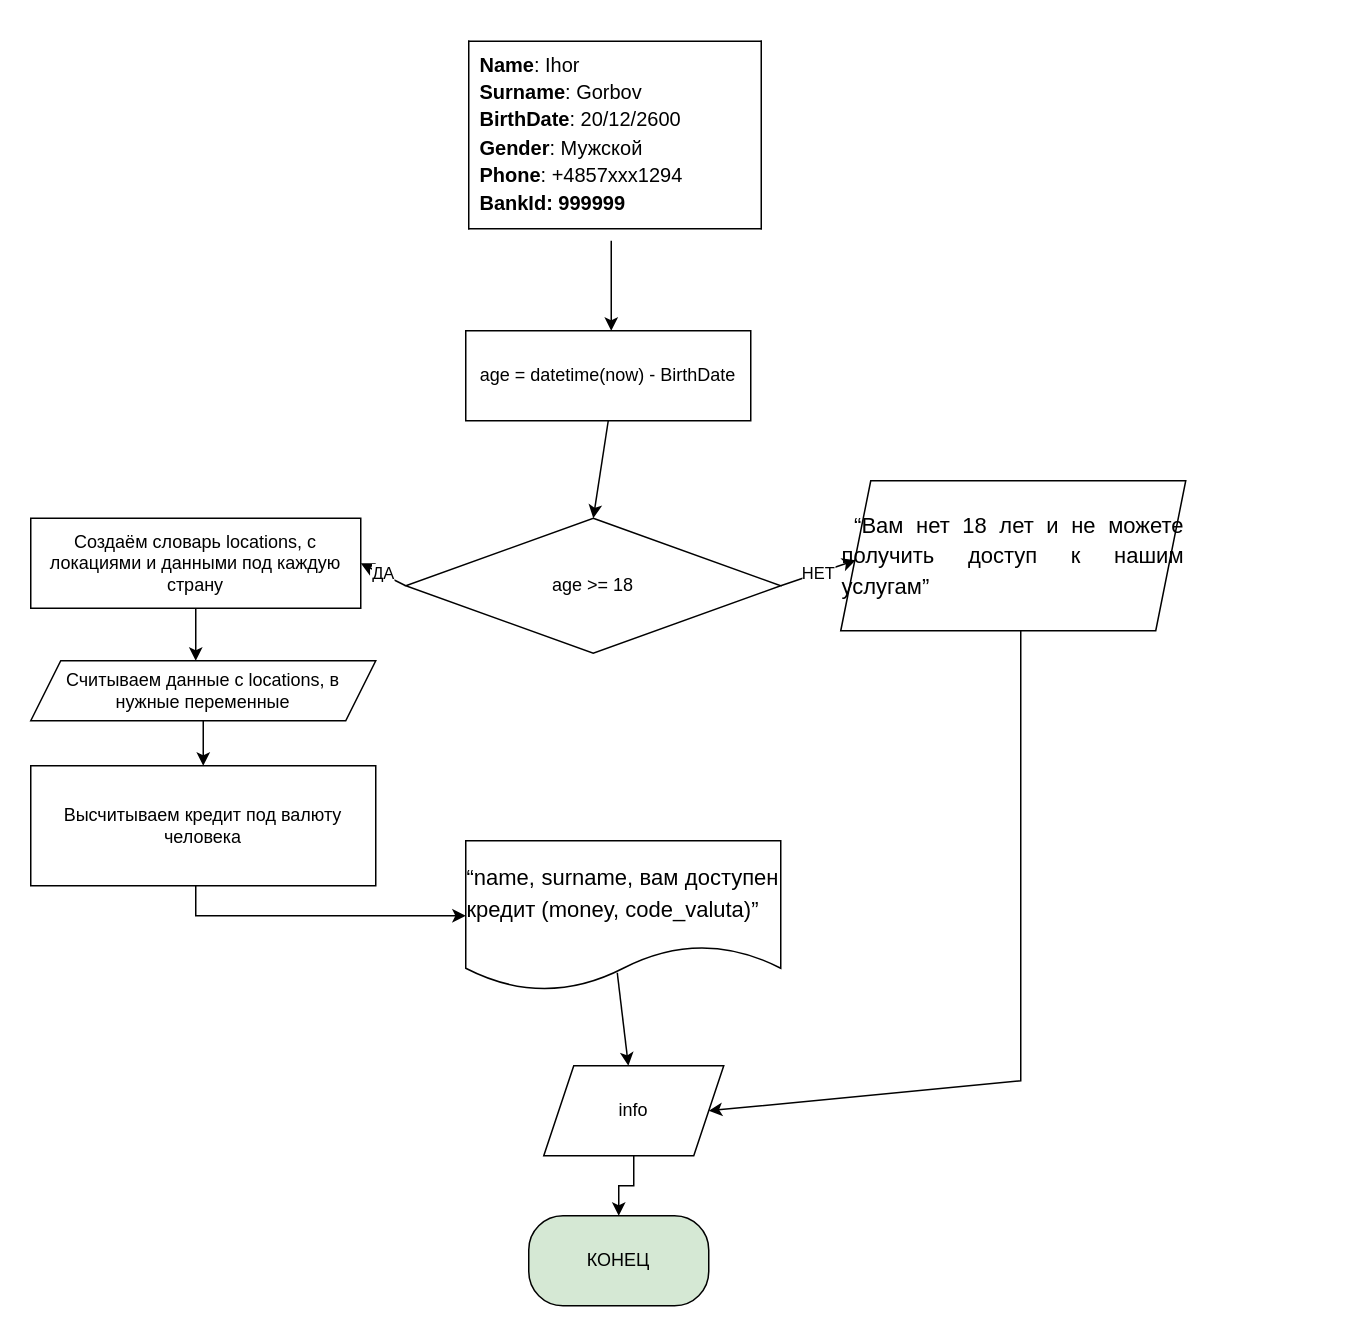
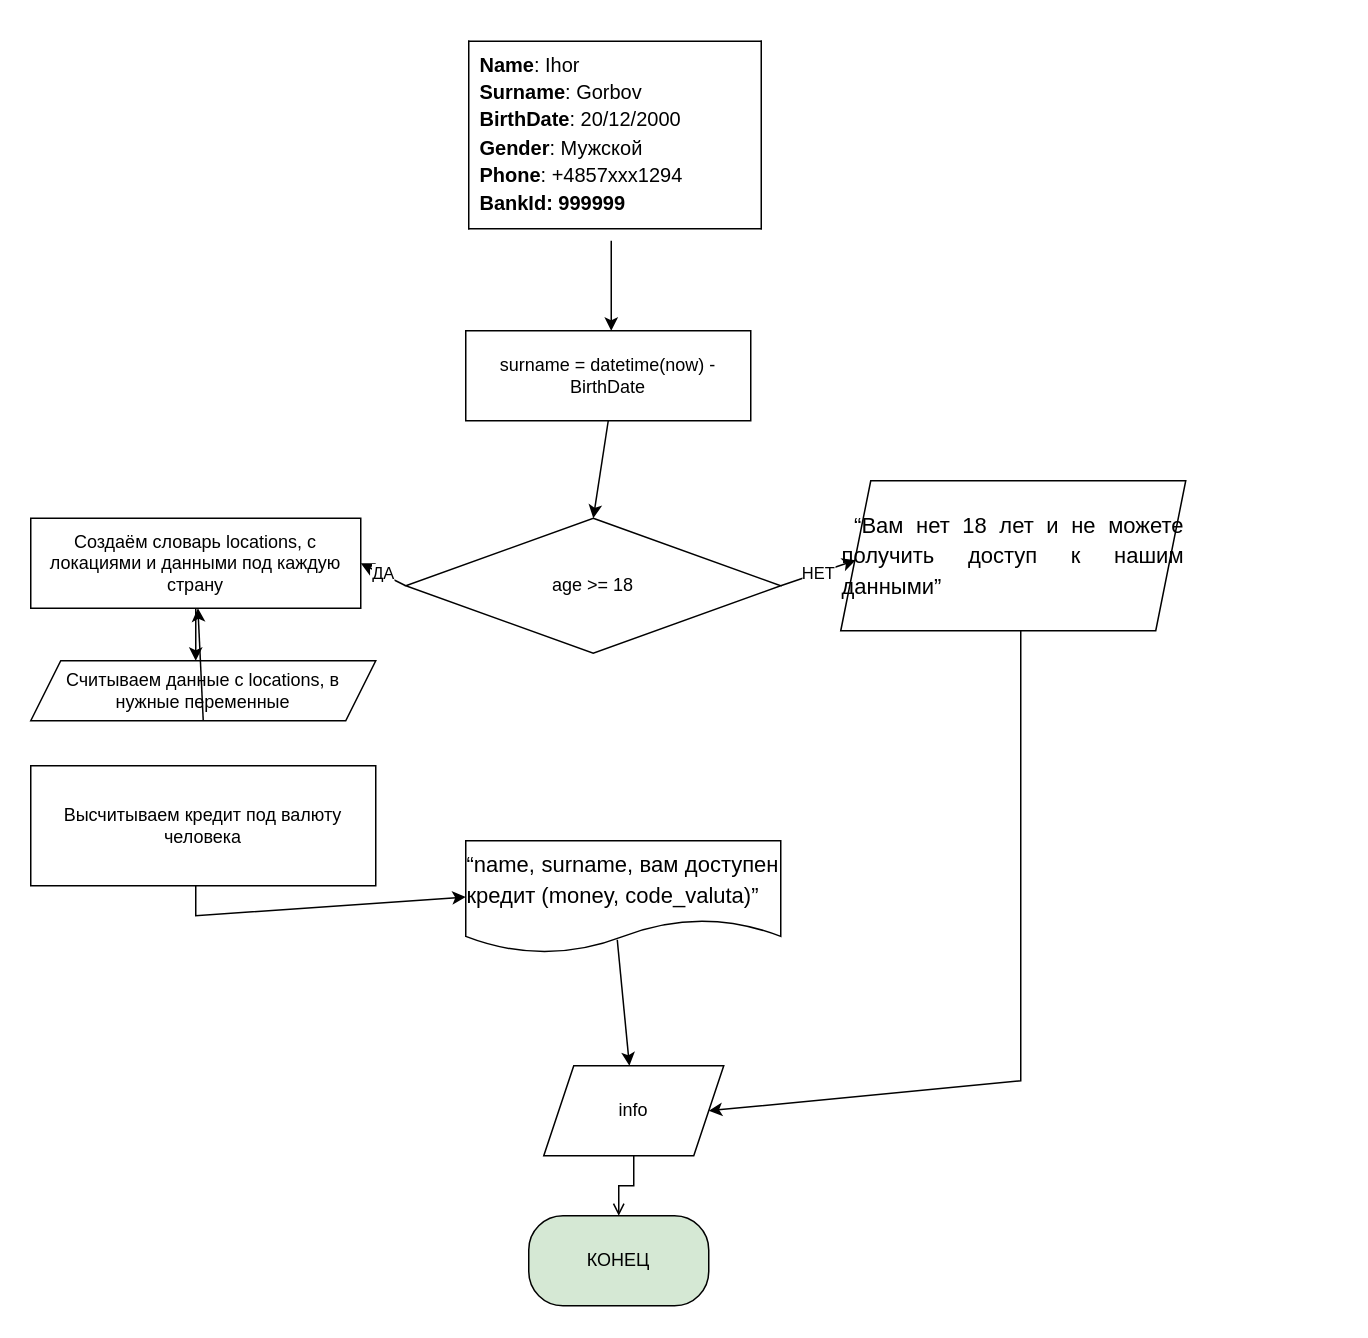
- <mxCell id="2" value="&lt;div dir=&quot;ltr&quot; style=&quot;margin-left: 0pt&quot; id=&quot;docs-internal-guid-799b0d2e-7fff-9846-0605-0359000589e6&quot; align=&quot;left&quot;&gt;&lt;table style=&quot;border: none ; border-collapse: collapse&quot;&gt;&lt;colgroup&gt;&lt;col width=&quot;200&quot;&gt;&lt;col width=&quot;203&quot;&gt;&lt;col width=&quot;199&quot;&gt;&lt;/colgroup&gt;&lt;tbody&gt;&lt;tr style=&quot;height: 78.317pt&quot;&gt;&lt;td style=&quot;border-left: solid #000000 0.75pt ; border-right: solid #000000 0.75pt ; border-bottom: solid #000000 0.75pt ; border-top: solid #000000 0.75pt ; vertical-align: top ; padding: 5pt 5pt 5pt 5pt ; overflow: hidden ; overflow-wrap: break-word&quot;&gt;&lt;p dir=&quot;ltr&quot; style=&quot;line-height: 1.38 ; text-align: justify ; margin-top: 0pt ; margin-bottom: 0pt&quot;&gt;&lt;span style=&quot;font-size: 10pt ; font-family: &amp;#34;arial&amp;#34; ; color: rgb(0 , 0 , 0) ; background-color: transparent ; font-weight: 700 ; font-style: normal ; font-variant: normal ; text-decoration: none ; vertical-align: baseline&quot;&gt;Name&lt;/span&gt;&lt;span style=&quot;font-size: 10pt ; font-family: &amp;#34;arial&amp;#34; ; color: rgb(0 , 0 , 0) ; background-color: transparent ; font-weight: 400 ; font-style: normal ; font-variant: normal ; text-decoration: none ; vertical-align: baseline&quot;&gt;: Ihor&lt;br&gt;&lt;/span&gt;&lt;/p&gt;&lt;p dir=&quot;ltr&quot; style=&quot;line-height: 1.38 ; text-align: justify ; margin-top: 0pt ; margin-bottom: 0pt&quot;&gt;&lt;span style=&quot;font-size: 10pt ; font-family: &amp;#34;arial&amp;#34; ; color: rgb(0 , 0 , 0) ; background-color: transparent ; font-weight: 700 ; font-style: normal ; font-variant: normal ; text-decoration: none ; vertical-align: baseline&quot;&gt;Surname&lt;/span&gt;&lt;span style=&quot;font-size: 10pt ; font-family: &amp;#34;arial&amp;#34; ; color: rgb(0 , 0 , 0) ; background-color: transparent ; font-weight: 400 ; font-style: normal ; font-variant: normal ; text-decoration: none ; vertical-align: baseline&quot;&gt;: Gorbov&lt;br&gt;&lt;/span&gt;&lt;/p&gt;&lt;p dir=&quot;ltr&quot; style=&quot;line-height: 1.38 ; text-align: justify ; margin-top: 0pt ; margin-bottom: 0pt&quot;&gt;&lt;span style=&quot;font-size: 10pt ; font-family: &amp;#34;arial&amp;#34; ; color: rgb(0 , 0 , 0) ; background-color: transparent ; font-weight: 700 ; font-style: normal ; font-variant: normal ; text-decoration: none ; vertical-align: baseline&quot;&gt;BirthDate&lt;/span&gt;&lt;span style=&quot;font-size: 10pt ; font-family: &amp;#34;arial&amp;#34; ; color: rgb(0 , 0 , 0) ; background-color: transparent ; font-weight: 400 ; font-style: normal ; font-variant: normal ; text-decoration: none ; vertical-align: baseline&quot;&gt;: 20/12/2600&lt;br&gt;&lt;/span&gt;&lt;/p&gt;&lt;p dir=&quot;ltr&quot; style=&quot;line-height: 1.38 ; text-align: justify ; margin-top: 0pt ; margin-bottom: 0pt&quot;&gt;&lt;span style=&quot;font-size: 10pt ; font-family: &amp;#34;arial&amp;#34; ; color: rgb(0 , 0 , 0) ; background-color: transparent ; font-weight: 700 ; font-style: normal ; font-variant: normal ; text-decoration: none ; vertical-align: baseline&quot;&gt;Gender&lt;/span&gt;&lt;span style=&quot;font-size: 10pt ; font-family: &amp;#34;arial&amp;#34; ; color: rgb(0 , 0 , 0) ; background-color: transparent ; font-weight: 400 ; font-style: normal ; font-variant: normal ; text-decoration: none ; vertical-align: baseline&quot;&gt;: Мужской&lt;br&gt;&lt;/span&gt;&lt;/p&gt;&lt;p dir=&quot;ltr&quot; style=&quot;line-height: 1.38 ; text-align: justify ; margin-top: 0pt ; margin-bottom: 0pt&quot;&gt;&lt;span style=&quot;font-size: 10pt ; font-family: &amp;#34;arial&amp;#34; ; color: rgb(0 , 0 , 0) ; background-color: transparent ; font-weight: 700 ; font-style: normal ; font-variant: normal ; text-decoration: none ; vertical-align: baseline&quot;&gt;Phone&lt;/span&gt;&lt;span style=&quot;font-size: 10pt ; font-family: &amp;#34;arial&amp;#34; ; color: rgb(0 , 0 , 0) ; background-color: transparent ; font-weight: 400 ; font-style: normal ; font-variant: normal ; text-decoration: none ; vertical-align: baseline&quot;&gt;: &lt;/span&gt;&lt;span style=&quot;font-size: 10pt ; font-family: &amp;#34;arial&amp;#34; ; color: rgb(0 , 0 , 0) ; background-color: transparent ; font-weight: 400 ; font-style: normal ; font-variant: normal ; text-decoration: none ; vertical-align: baseline&quot;&gt;+4857xxx1294&lt;/span&gt;&lt;/p&gt;&lt;p dir=&quot;ltr&quot; style=&quot;line-height: 1.38 ; text-align: justify ; margin-top: 0pt ; margin-bottom: 0pt&quot;&gt;&lt;span style=&quot;font-size: 10pt ; font-family: &amp;#34;arial&amp;#34; ; color: rgb(0 , 0 , 0) ; background-color: transparent ; font-weight: 700 ; font-style: normal ; font-variant: normal ; text-decoration: none ; vertical-align: baseline&quot;&gt;BankId: 999999&lt;/span&gt;&lt;/p&gt;&lt;/td&gt;&lt;/tr&gt;&lt;/tbody&gt;&lt;/table&gt;&lt;/div&gt;" style="text;whiteSpace=wrap;html=1;" parent="1" vertex="1"><mxGeometry x="310" y="20" width="580" height="140" as="geometry" /></mxCell>
+ <mxCell id="2" value="&lt;div dir=&quot;ltr&quot; style=&quot;margin-left: 0pt&quot; id=&quot;docs-internal-guid-799b0d2e-7fff-9846-0605-0359000589e6&quot; align=&quot;left&quot;&gt;&lt;table style=&quot;border: none ; border-collapse: collapse&quot;&gt;&lt;colgroup&gt;&lt;col width=&quot;200&quot;&gt;&lt;col width=&quot;203&quot;&gt;&lt;col width=&quot;199&quot;&gt;&lt;/colgroup&gt;&lt;tbody&gt;&lt;tr style=&quot;height: 78.317pt&quot;&gt;&lt;td style=&quot;border-left: solid #000000 0.75pt ; border-right: solid #000000 0.75pt ; border-bottom: solid #000000 0.75pt ; border-top: solid #000000 0.75pt ; vertical-align: top ; padding: 5pt 5pt 5pt 5pt ; overflow: hidden ; overflow-wrap: break-word&quot;&gt;&lt;p dir=&quot;ltr&quot; style=&quot;line-height: 1.38 ; text-align: justify ; margin-top: 0pt ; margin-bottom: 0pt&quot;&gt;&lt;span style=&quot;font-size: 10pt ; font-family: &amp;#34;arial&amp;#34; ; color: rgb(0 , 0 , 0) ; background-color: transparent ; font-weight: 700 ; font-style: normal ; font-variant: normal ; text-decoration: none ; vertical-align: baseline&quot;&gt;Name&lt;/span&gt;&lt;span style=&quot;font-size: 10pt ; font-family: &amp;#34;arial&amp;#34; ; color: rgb(0 , 0 , 0) ; background-color: transparent ; font-weight: 400 ; font-style: normal ; font-variant: normal ; text-decoration: none ; vertical-align: baseline&quot;&gt;: Ihor&lt;br&gt;&lt;/span&gt;&lt;/p&gt;&lt;p dir=&quot;ltr&quot; style=&quot;line-height: 1.38 ; text-align: justify ; margin-top: 0pt ; margin-bottom: 0pt&quot;&gt;&lt;span style=&quot;font-size: 10pt ; font-family: &amp;#34;arial&amp;#34; ; color: rgb(0 , 0 , 0) ; background-color: transparent ; font-weight: 700 ; font-style: normal ; font-variant: normal ; text-decoration: none ; vertical-align: baseline&quot;&gt;Surname&lt;/span&gt;&lt;span style=&quot;font-size: 10pt ; font-family: &amp;#34;arial&amp;#34; ; color: rgb(0 , 0 , 0) ; background-color: transparent ; font-weight: 400 ; font-style: normal ; font-variant: normal ; text-decoration: none ; vertical-align: baseline&quot;&gt;: Gorbov&lt;br&gt;&lt;/span&gt;&lt;/p&gt;&lt;p dir=&quot;ltr&quot; style=&quot;line-height: 1.38 ; text-align: justify ; margin-top: 0pt ; margin-bottom: 0pt&quot;&gt;&lt;span style=&quot;font-size: 10pt ; font-family: &amp;#34;arial&amp;#34; ; color: rgb(0 , 0 , 0) ; background-color: transparent ; font-weight: 700 ; font-style: normal ; font-variant: normal ; text-decoration: none ; vertical-align: baseline&quot;&gt;BirthDate&lt;/span&gt;&lt;span style=&quot;font-size: 10pt ; font-family: &amp;#34;arial&amp;#34; ; color: rgb(0 , 0 , 0) ; background-color: transparent ; font-weight: 400 ; font-style: normal ; font-variant: normal ; text-decoration: none ; vertical-align: baseline&quot;&gt;: 20/12/2000&lt;br&gt;&lt;/span&gt;&lt;/p&gt;&lt;p dir=&quot;ltr&quot; style=&quot;line-height: 1.38 ; text-align: justify ; margin-top: 0pt ; margin-bottom: 0pt&quot;&gt;&lt;span style=&quot;font-size: 10pt ; font-family: &amp;#34;arial&amp;#34; ; color: rgb(0 , 0 , 0) ; background-color: transparent ; font-weight: 700 ; font-style: normal ; font-variant: normal ; text-decoration: none ; vertical-align: baseline&quot;&gt;Gender&lt;/span&gt;&lt;span style=&quot;font-size: 10pt ; font-family: &amp;#34;arial&amp;#34; ; color: rgb(0 , 0 , 0) ; background-color: transparent ; font-weight: 400 ; font-style: normal ; font-variant: normal ; text-decoration: none ; vertical-align: baseline&quot;&gt;: Мужской&lt;br&gt;&lt;/span&gt;&lt;/p&gt;&lt;p dir=&quot;ltr&quot; style=&quot;line-height: 1.38 ; text-align: justify ; margin-top: 0pt ; margin-bottom: 0pt&quot;&gt;&lt;span style=&quot;font-size: 10pt ; font-family: &amp;#34;arial&amp;#34; ; color: rgb(0 , 0 , 0) ; background-color: transparent ; font-weight: 700 ; font-style: normal ; font-variant: normal ; text-decoration: none ; vertical-align: baseline&quot;&gt;Phone&lt;/span&gt;&lt;span style=&quot;font-size: 10pt ; font-family: &amp;#34;arial&amp;#34; ; color: rgb(0 , 0 , 0) ; background-color: transparent ; font-weight: 400 ; font-style: normal ; font-variant: normal ; text-decoration: none ; vertical-align: baseline&quot;&gt;: &lt;/span&gt;&lt;span style=&quot;font-size: 10pt ; font-family: &amp;#34;arial&amp;#34; ; color: rgb(0 , 0 , 0) ; background-color: transparent ; font-weight: 400 ; font-style: normal ; font-variant: normal ; text-decoration: none ; vertical-align: baseline&quot;&gt;+4857xxx1294&lt;/span&gt;&lt;/p&gt;&lt;p dir=&quot;ltr&quot; style=&quot;line-height: 1.38 ; text-align: justify ; margin-top: 0pt ; margin-bottom: 0pt&quot;&gt;&lt;span style=&quot;font-size: 10pt ; font-family: &amp;#34;arial&amp;#34; ; color: rgb(0 , 0 , 0) ; background-color: transparent ; font-weight: 700 ; font-style: normal ; font-variant: normal ; text-decoration: none ; vertical-align: baseline&quot;&gt;BankId: 999999&lt;/span&gt;&lt;/p&gt;&lt;/td&gt;&lt;/tr&gt;&lt;/tbody&gt;&lt;/table&gt;&lt;/div&gt;" style="text;whiteSpace=wrap;html=1;" parent="1" vertex="1"><mxGeometry x="310" y="20" width="580" height="140" as="geometry" /></mxCell>
- <mxCell id="6" value="age = datetime(now) - BirthDate" style="rounded=0;whiteSpace=wrap;html=1;" parent="1" vertex="1"><mxGeometry x="310" y="220" width="190" height="60" as="geometry" /></mxCell>
+ <mxCell id="6" value="surname = datetime(now) - BirthDate" style="rounded=0;whiteSpace=wrap;html=1;" parent="1" vertex="1"><mxGeometry x="310" y="220" width="190" height="60" as="geometry" /></mxCell>
- <mxCell id="18" value="&lt;p dir=&quot;ltr&quot; style=&quot;line-height: 1.38 ; text-align: justify ; margin-top: 0pt ; margin-bottom: 0pt&quot; id=&quot;docs-internal-guid-6df5baa2-7fff-aed2-f504-182614b42c5c&quot;&gt;&lt;span style=&quot;font-size: 11pt ; font-family: &amp;quot;arial&amp;quot; ; color: rgb(0 , 0 , 0) ; background-color: transparent ; font-weight: 400 ; font-style: normal ; font-variant: normal ; text-decoration: none ; vertical-align: baseline&quot;&gt;&amp;nbsp;“Вам нет 18 лет и не можете получить доступ к нашим услугам”&lt;/span&gt;&lt;/p&gt;" style="shape=parallelogram;perimeter=parallelogramPerimeter;whiteSpace=wrap;html=1;fixedSize=1;" vertex="1" parent="1"><mxGeometry x="560" y="320" width="230" height="100" as="geometry" /></mxCell>
+ <mxCell id="18" value="&lt;p dir=&quot;ltr&quot; style=&quot;line-height: 1.38 ; text-align: justify ; margin-top: 0pt ; margin-bottom: 0pt&quot; id=&quot;docs-internal-guid-6df5baa2-7fff-aed2-f504-182614b42c5c&quot;&gt;&lt;span style=&quot;font-size: 11pt ; font-family: &amp;quot;arial&amp;quot; ; color: rgb(0 , 0 , 0) ; background-color: transparent ; font-weight: 400 ; font-style: normal ; font-variant: normal ; text-decoration: none ; vertical-align: baseline&quot;&gt;&amp;nbsp;“Вам нет 18 лет и не можете получить доступ к нашим данными”&lt;/span&gt;&lt;/p&gt;" style="shape=parallelogram;perimeter=parallelogramPerimeter;whiteSpace=wrap;html=1;fixedSize=1;" vertex="1" parent="1"><mxGeometry x="560" y="320" width="230" height="100" as="geometry" /></mxCell>
- <mxCell id="20" value="" style="endArrow=classic;html=1;rounded=0;exitX=0.5;exitY=1;exitDx=0;exitDy=0;" edge="1" parent="1" source="19" target="21"><mxGeometry width="50" height="50" relative="1" as="geometry"><mxPoint x="300" y="490" as="sourcePoint" /><mxPoint x="135" y="510" as="targetPoint" /></mxGeometry></mxCell>
+ <mxCell id="20" value="" style="endArrow=classic;html=1;rounded=0;exitX=0.5;exitY=1;exitDx=0;exitDy=0;" edge="1" parent="1" source="19" target="15"><mxGeometry width="50" height="50" relative="1" as="geometry"><mxPoint x="300" y="490" as="sourcePoint" /><mxPoint x="135" y="510" as="targetPoint" /></mxGeometry></mxCell>
- <mxCell id="8" value="&lt;p dir=&quot;ltr&quot; style=&quot;line-height: 1.38 ; text-align: justify ; margin-top: 0pt ; margin-bottom: 0pt&quot; id=&quot;docs-internal-guid-23132471-7fff-fc92-dcba-04f23711ecb3&quot;&gt;&lt;span style=&quot;font-size: 11pt ; font-family: &amp;#34;arial&amp;#34; ; color: rgb(0 , 0 , 0) ; background-color: transparent ; font-weight: 400 ; font-style: normal ; font-variant: normal ; text-decoration: none ; vertical-align: baseline&quot;&gt;“name, surname, вам доступен кредит (money, code_valuta)”&lt;/span&gt;&lt;/p&gt;" style="shape=document;whiteSpace=wrap;html=1;boundedLbl=1;" parent="1" vertex="1"><mxGeometry x="310" y="560" width="210" height="100" as="geometry" /></mxCell>
+ <mxCell id="8" value="&lt;p dir=&quot;ltr&quot; style=&quot;line-height: 1.38 ; text-align: justify ; margin-top: 0pt ; margin-bottom: 0pt&quot; id=&quot;docs-internal-guid-23132471-7fff-fc92-dcba-04f23711ecb3&quot;&gt;&lt;span style=&quot;font-size: 11pt ; font-family: &amp;#34;arial&amp;#34; ; color: rgb(0 , 0 , 0) ; background-color: transparent ; font-weight: 400 ; font-style: normal ; font-variant: normal ; text-decoration: none ; vertical-align: baseline&quot;&gt;“name, surname, вам доступен кредит (money, code_valuta)”&lt;/span&gt;&lt;/p&gt;" style="shape=document;whiteSpace=wrap;html=1;boundedLbl=1;" parent="1" vertex="1"><mxGeometry x="310" y="560" width="210" height="75" as="geometry" /></mxCell>
- <mxCell id="10" style="edgeStyle=orthogonalEdgeStyle;rounded=0;orthogonalLoop=1;jettySize=auto;html=1;" parent="1" source="11" target="12" edge="1"><mxGeometry relative="1" as="geometry"><mxPoint x="124" y="800" as="targetPoint" /></mxGeometry></mxCell>
+ <mxCell id="10" style="edgeStyle=orthogonalEdgeStyle;rounded=0;orthogonalLoop=1;jettySize=auto;html=1;endArrow=open;" parent="1" source="11" target="12" edge="1"><mxGeometry relative="1" as="geometry"><mxPoint x="124" y="800" as="targetPoint" /></mxGeometry></mxCell>
